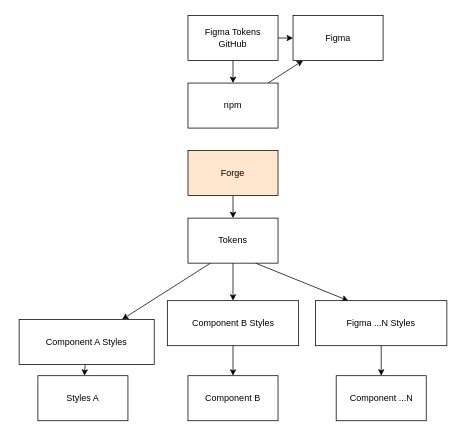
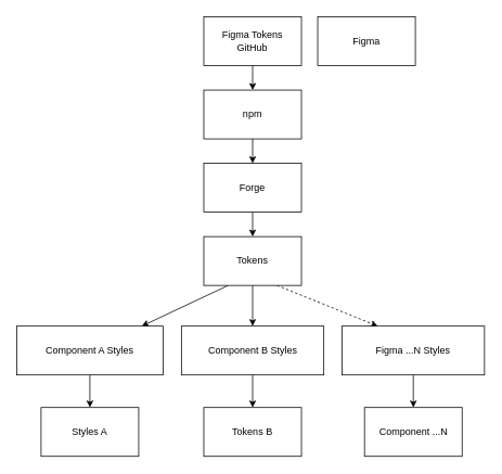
- <mxCell id="6" value="" style="edgeStyle=none;html=1;" parent="1" source="8" target="9" edge="1"><mxGeometry relative="1" as="geometry" /></mxCell>
- <mxCell id="2" value="" style="edgeStyle=none;html=1;" parent="1" source="3" target="9" edge="1"><mxGeometry relative="1" as="geometry" /></mxCell>
+ <mxCell id="2" value="" style="edgeStyle=none;html=1;" parent="1" source="3" target="5" edge="1"><mxGeometry relative="1" as="geometry" /></mxCell>
- <mxCell id="5" value="Forge" style="whiteSpace=wrap;html=1;fillColor=#ffe6cc;" parent="1" vertex="1"><mxGeometry x="250" y="200" width="120" height="60" as="geometry" /></mxCell>
+ <mxCell id="5" value="Forge" style="whiteSpace=wrap;html=1;" parent="1" vertex="1"><mxGeometry x="250" y="200" width="120" height="60" as="geometry" /></mxCell>
- <mxCell id="12" style="edgeStyle=none;html=1;exitX=0.75;exitY=1;exitDx=0;exitDy=0;entryX=0.25;entryY=0;entryDx=0;entryDy=0;" parent="1" source="13" target="19" edge="1"><mxGeometry relative="1" as="geometry" /></mxCell>
+ <mxCell id="12" style="edgeStyle=none;html=1;exitX=0.75;exitY=1;exitDx=0;exitDy=0;entryX=0.25;entryY=0;entryDx=0;entryDy=0;dashed=1;" parent="1" source="13" target="19" edge="1"><mxGeometry relative="1" as="geometry" /></mxCell>
- <mxCell id="15" value="Component A Styles" style="whiteSpace=wrap;html=1;" parent="1" vertex="1"><mxGeometry x="25" y="425" width="180" height="60" as="geometry" /></mxCell>
+ <mxCell id="15" value="Component A Styles" style="whiteSpace=wrap;html=1;" parent="1" vertex="1"><mxGeometry x="20" y="400" width="180" height="60" as="geometry" /></mxCell>
- <mxCell id="21" value="Component B" style="whiteSpace=wrap;html=1;" parent="1" vertex="1"><mxGeometry x="250" y="500" width="120" height="60" as="geometry" /></mxCell>
+ <mxCell id="21" value="Tokens B" style="whiteSpace=wrap;html=1;" parent="1" vertex="1"><mxGeometry x="250" y="500" width="120" height="60" as="geometry" /></mxCell>
